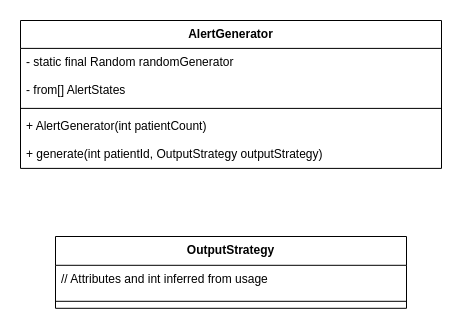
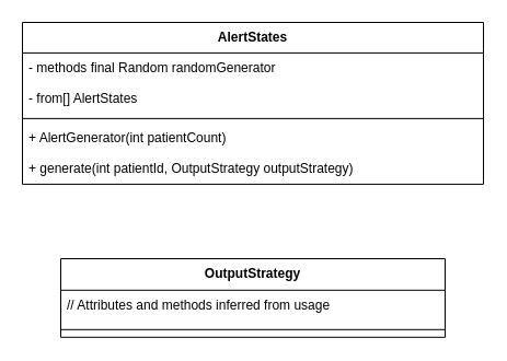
- <mxCell id="2" value="AlertGenerator" style="swimlane;fontStyle=1;align=center;verticalAlign=top;childLayout=stackLayout;horizontal=1;startSize=27.9;horizontalStack=0;resizeParent=1;resizeParentMax=0;resizeLast=0;collapsible=0;marginBottom=0;" vertex="1" parent="1"><mxGeometry x="20" y="20" width="421" height="147.9" as="geometry" /></mxCell>
+ <mxCell id="2" value="AlertStates" style="swimlane;fontStyle=1;align=center;verticalAlign=top;childLayout=stackLayout;horizontal=1;startSize=27.9;horizontalStack=0;resizeParent=1;resizeParentMax=0;resizeLast=0;collapsible=0;marginBottom=0;" vertex="1" parent="1"><mxGeometry x="20" y="20" width="421" height="147.9" as="geometry" /></mxCell>
- <mxCell id="3" value="- static final Random randomGenerator" style="text;strokeColor=none;fillColor=none;align=left;verticalAlign=top;spacingLeft=4;spacingRight=4;overflow=hidden;rotatable=0;points=[[0,0.5],[1,0.5]];portConstraint=eastwest;" vertex="1" parent="2"><mxGeometry y="27.9" width="421" height="28" as="geometry" /></mxCell>
+ <mxCell id="3" value="- methods final Random randomGenerator" style="text;strokeColor=none;fillColor=none;align=left;verticalAlign=top;spacingLeft=4;spacingRight=4;overflow=hidden;rotatable=0;points=[[0,0.5],[1,0.5]];portConstraint=eastwest;" vertex="1" parent="2"><mxGeometry y="27.9" width="421" height="28" as="geometry" /></mxCell>
- <mxCell id="9" value="// Attributes and int inferred from usage" style="text;strokeColor=none;fillColor=none;align=left;verticalAlign=top;spacingLeft=4;spacingRight=4;overflow=hidden;rotatable=0;points=[[0,0.5],[1,0.5]];portConstraint=eastwest;" vertex="1" parent="8"><mxGeometry y="28.8" width="351" height="29" as="geometry" /></mxCell>
+ <mxCell id="9" value="// Attributes and methods inferred from usage" style="text;strokeColor=none;fillColor=none;align=left;verticalAlign=top;spacingLeft=4;spacingRight=4;overflow=hidden;rotatable=0;points=[[0,0.5],[1,0.5]];portConstraint=eastwest;" vertex="1" parent="8"><mxGeometry y="28.8" width="351" height="29" as="geometry" /></mxCell>
